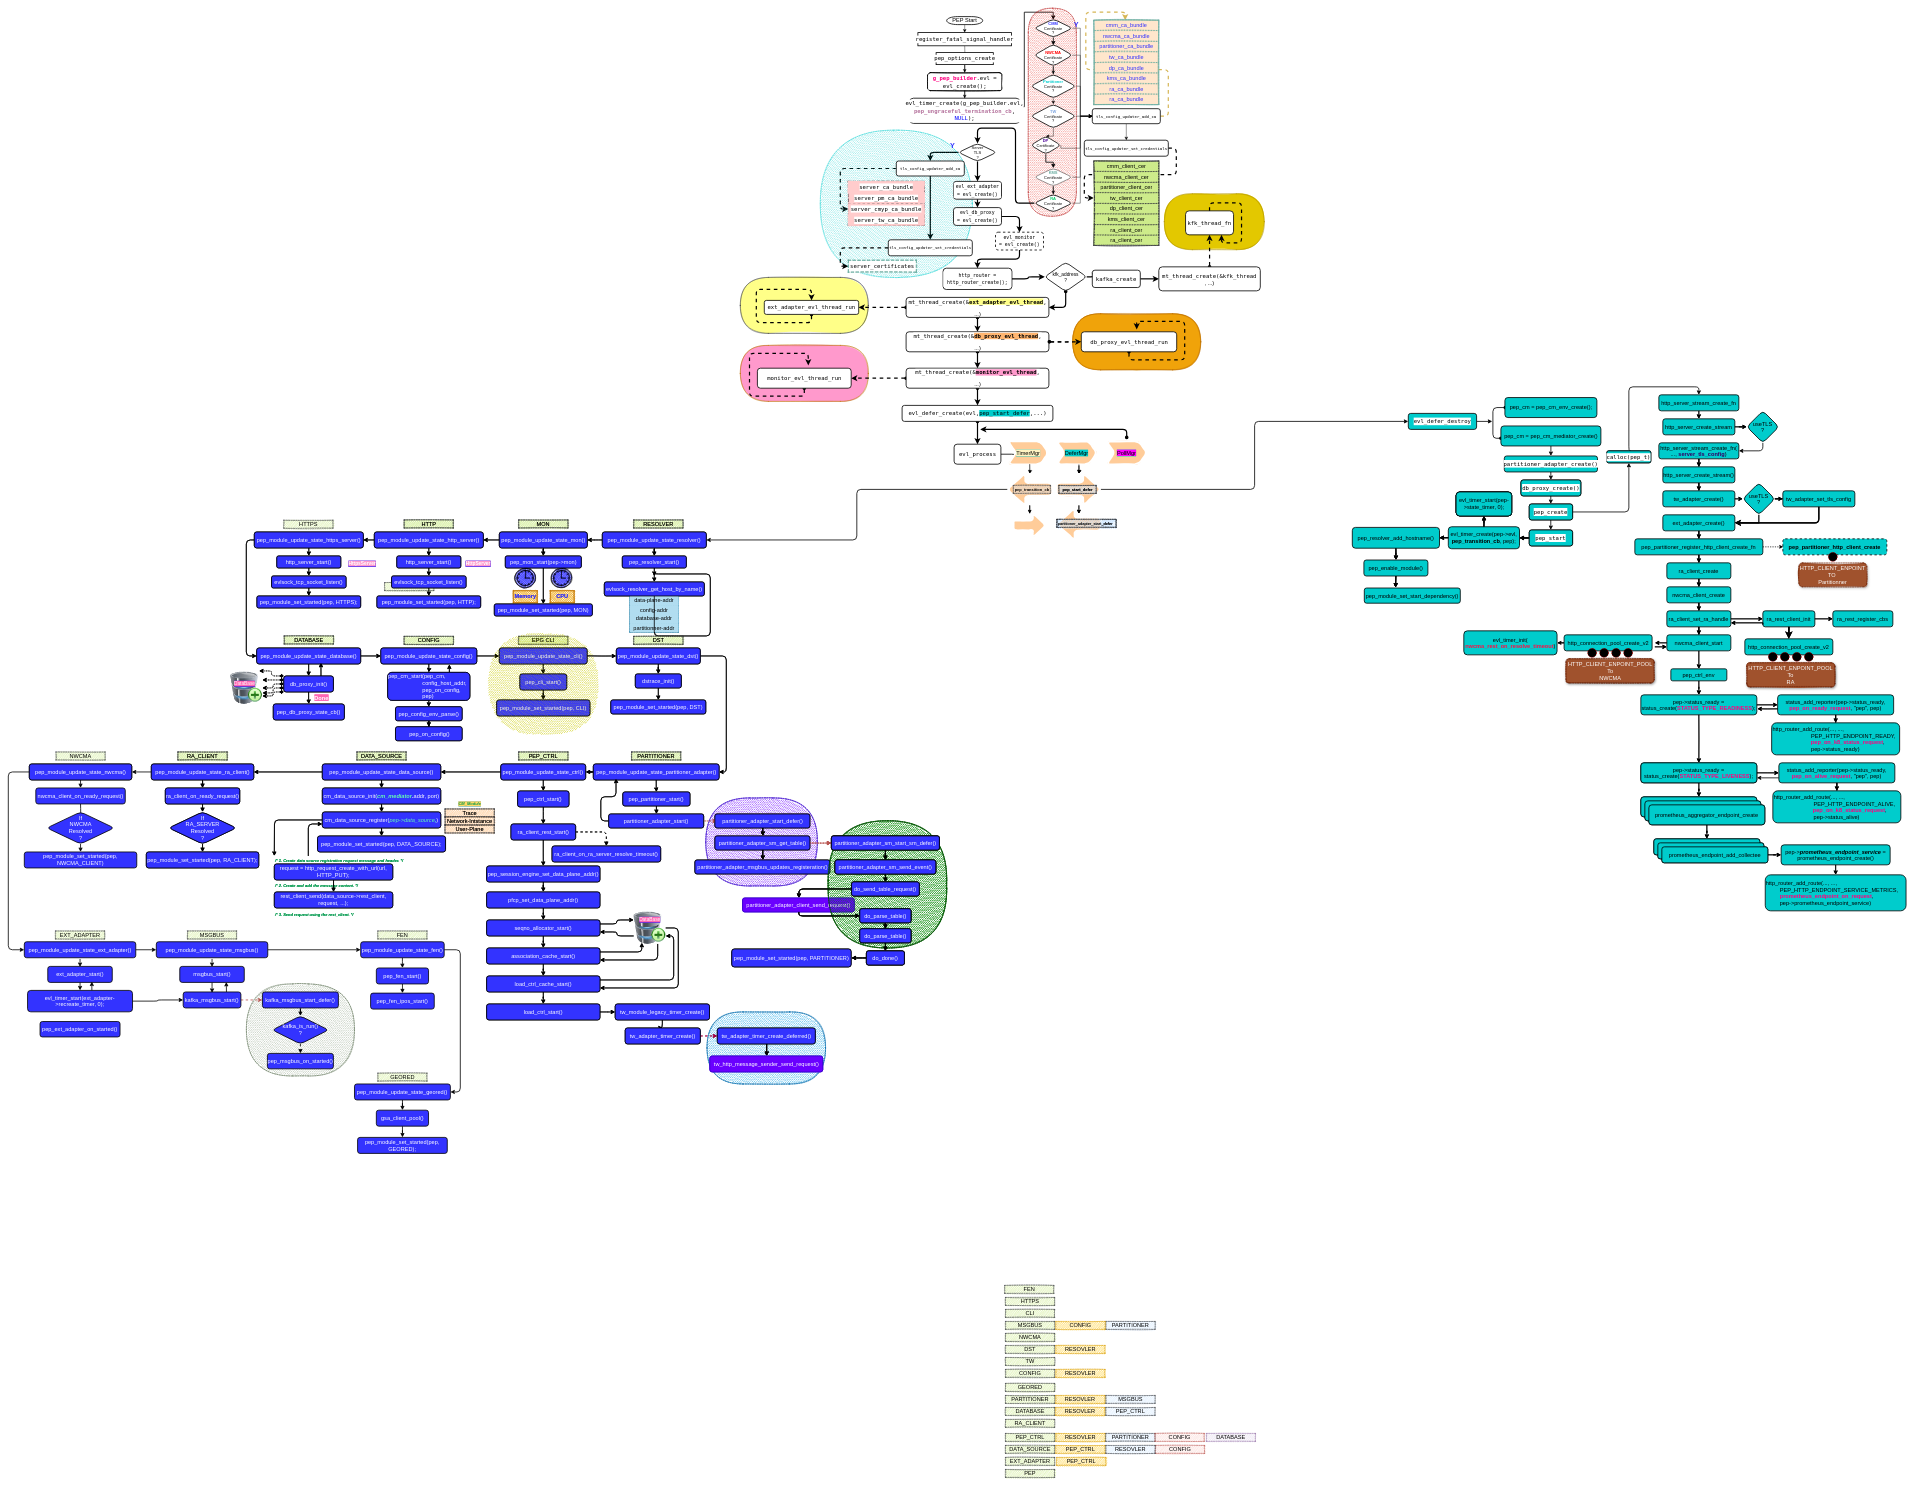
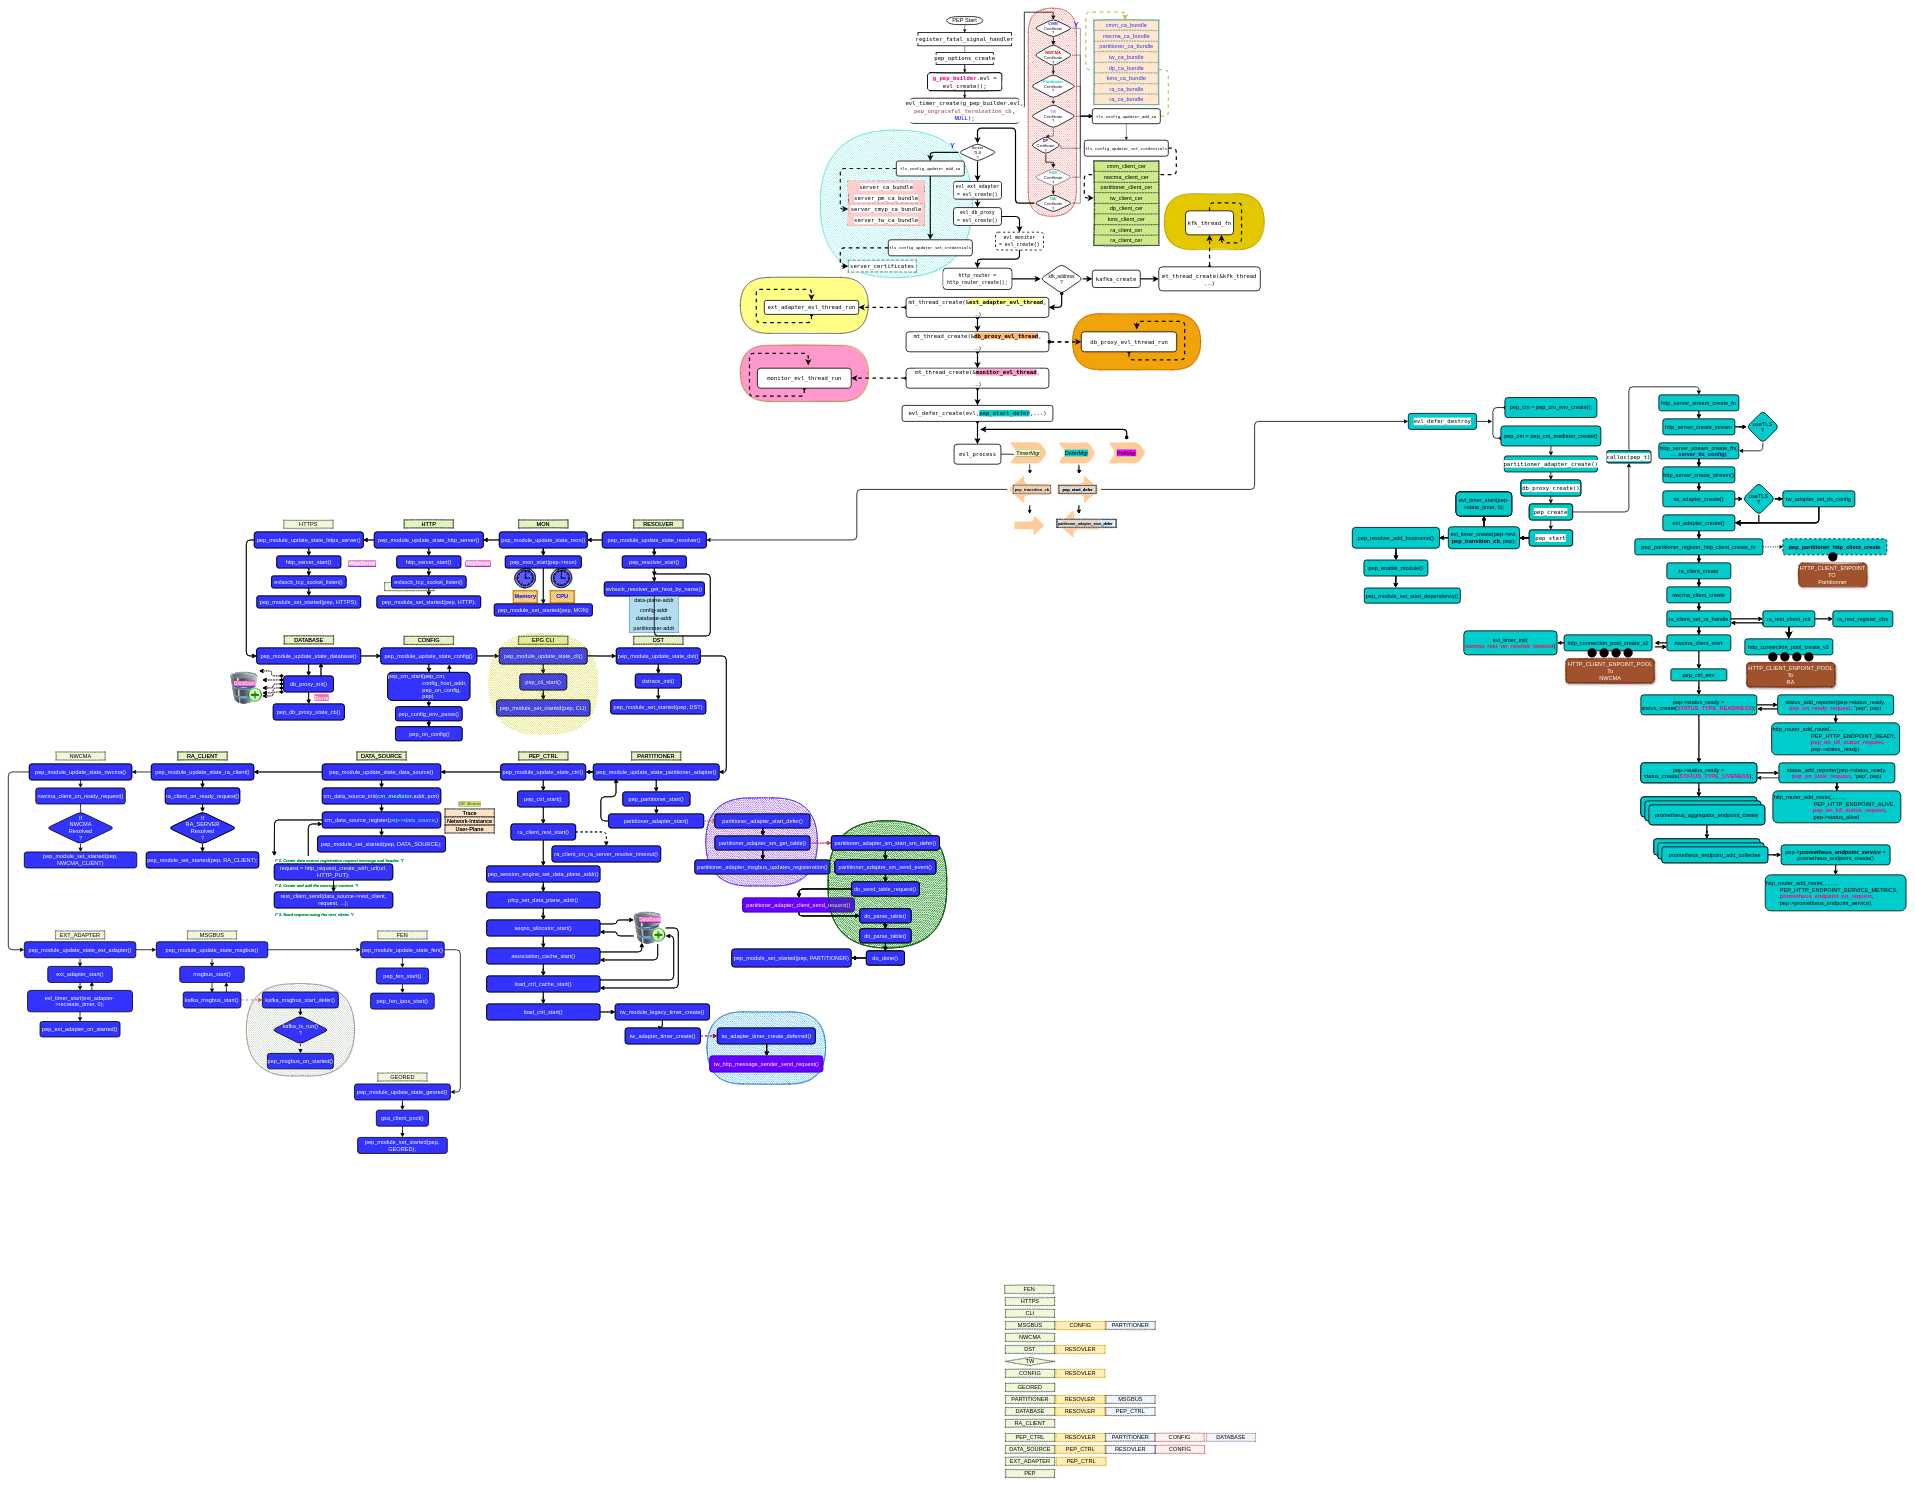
- <mxCell id="110" value="&lt;div&gt;&lt;font style=&quot;font-size: 12px;&quot;&gt;kfk_address&lt;/font&gt;&lt;/div&gt;&lt;div&gt;&lt;font style=&quot;font-size: 12px;&quot;&gt;?&lt;br&gt;&lt;/font&gt;&lt;/div&gt;" style="rhombus;whiteSpace=wrap;html=1;fontSize=10;rounded=1;strokeWidth=2;" parent="1" vertex="1"><mxGeometry x="2611.01" y="654.94" width="105" height="73.37" as="geometry" /></mxCell>
+ <mxCell id="110" value="&lt;div&gt;&lt;font style=&quot;font-size: 12px;&quot;&gt;kfk_address&lt;/font&gt;&lt;/div&gt;&lt;div&gt;&lt;font style=&quot;font-size: 12px;&quot;&gt;?&lt;br&gt;&lt;/font&gt;&lt;/div&gt;" style="rhombus;whiteSpace=wrap;html=1;fontSize=10;rounded=1;strokeWidth=2;" parent="1" vertex="1"><mxGeometry x="2601.01" y="659.94" width="105" height="73.37" as="geometry" /></mxCell>
- <mxCell id="822" value="" style="edgeStyle=orthogonalEdgeStyle;rounded=1;orthogonalLoop=1;jettySize=auto;html=1;strokeWidth=2;fontSize=14;fontColor=#FFFFFF;endArrow=classic;endFill=1;movable=1;resizable=1;rotatable=1;deletable=1;editable=1;connectable=1;" parent="1" source="824" target="834" edge="1"><mxGeometry relative="1" as="geometry" /></mxCell>
+ <mxCell id="822" value="" style="edgeStyle=orthogonalEdgeStyle;rounded=1;orthogonalLoop=1;jettySize=auto;html=1;strokeWidth=2;fontSize=14;fontColor=#FFFFFF;endArrow=classic;endFill=1;movable=1;resizable=1;rotatable=1;deletable=1;editable=1;connectable=1;" parent="1" source="824" target="821" edge="1"><mxGeometry relative="1" as="geometry" /></mxCell>
- <mxCell id="245" value="TW" style="whiteSpace=wrap;html=1;align=center;rounded=0;dashed=1;sketch=1;fillStyle=zigzag;fontSize=14;fillColor=#cdeb8b;strokeColor=#36393d;" parent="1" vertex="1"><mxGeometry x="2512.88" y="3393" width="123" height="20" as="geometry" /></mxCell>
+ <mxCell id="245" value="TW" style="rhombus;whiteSpace=wrap;html=1;align=center;dashed=1;sketch=1;fillStyle=zigzag;fontSize=14;fillColor=#cdeb8b;strokeColor=#36393d;" parent="1" vertex="1"><mxGeometry x="2512.88" y="3393" width="123" height="20" as="geometry" /></mxCell>
